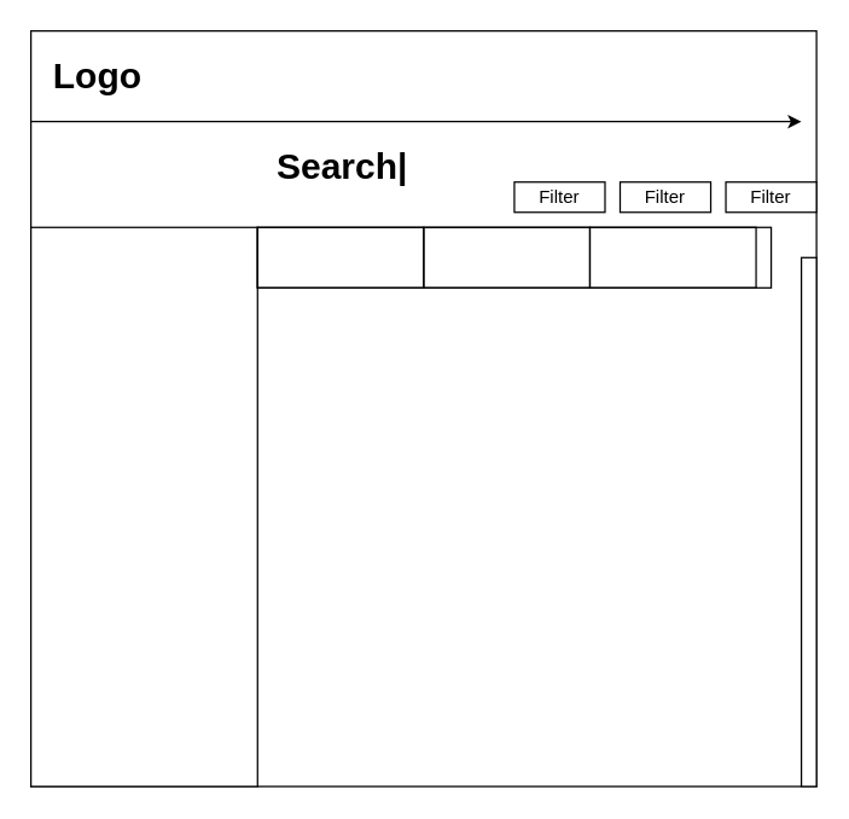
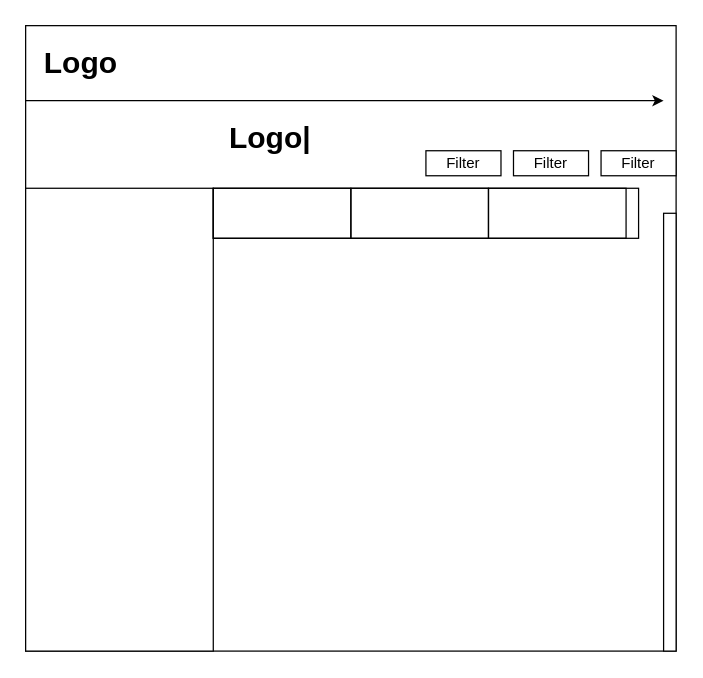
- <mxCell id="8" value="&lt;h1&gt;Search|&lt;/h1&gt;" style="text;html=1;strokeColor=none;fillColor=none;spacing=5;spacingTop=-20;whiteSpace=wrap;overflow=hidden;rounded=0;" vertex="1" parent="1"><mxGeometry x="177.5" y="90" width="95" height="40" as="geometry" /></mxCell>
+ <mxCell id="8" value="&lt;h1&gt;Logo|&lt;/h1&gt;" style="text;html=1;strokeColor=none;fillColor=none;spacing=5;spacingTop=-20;whiteSpace=wrap;overflow=hidden;rounded=0;" vertex="1" parent="1"><mxGeometry x="177.5" y="90" width="95" height="40" as="geometry" /></mxCell>
